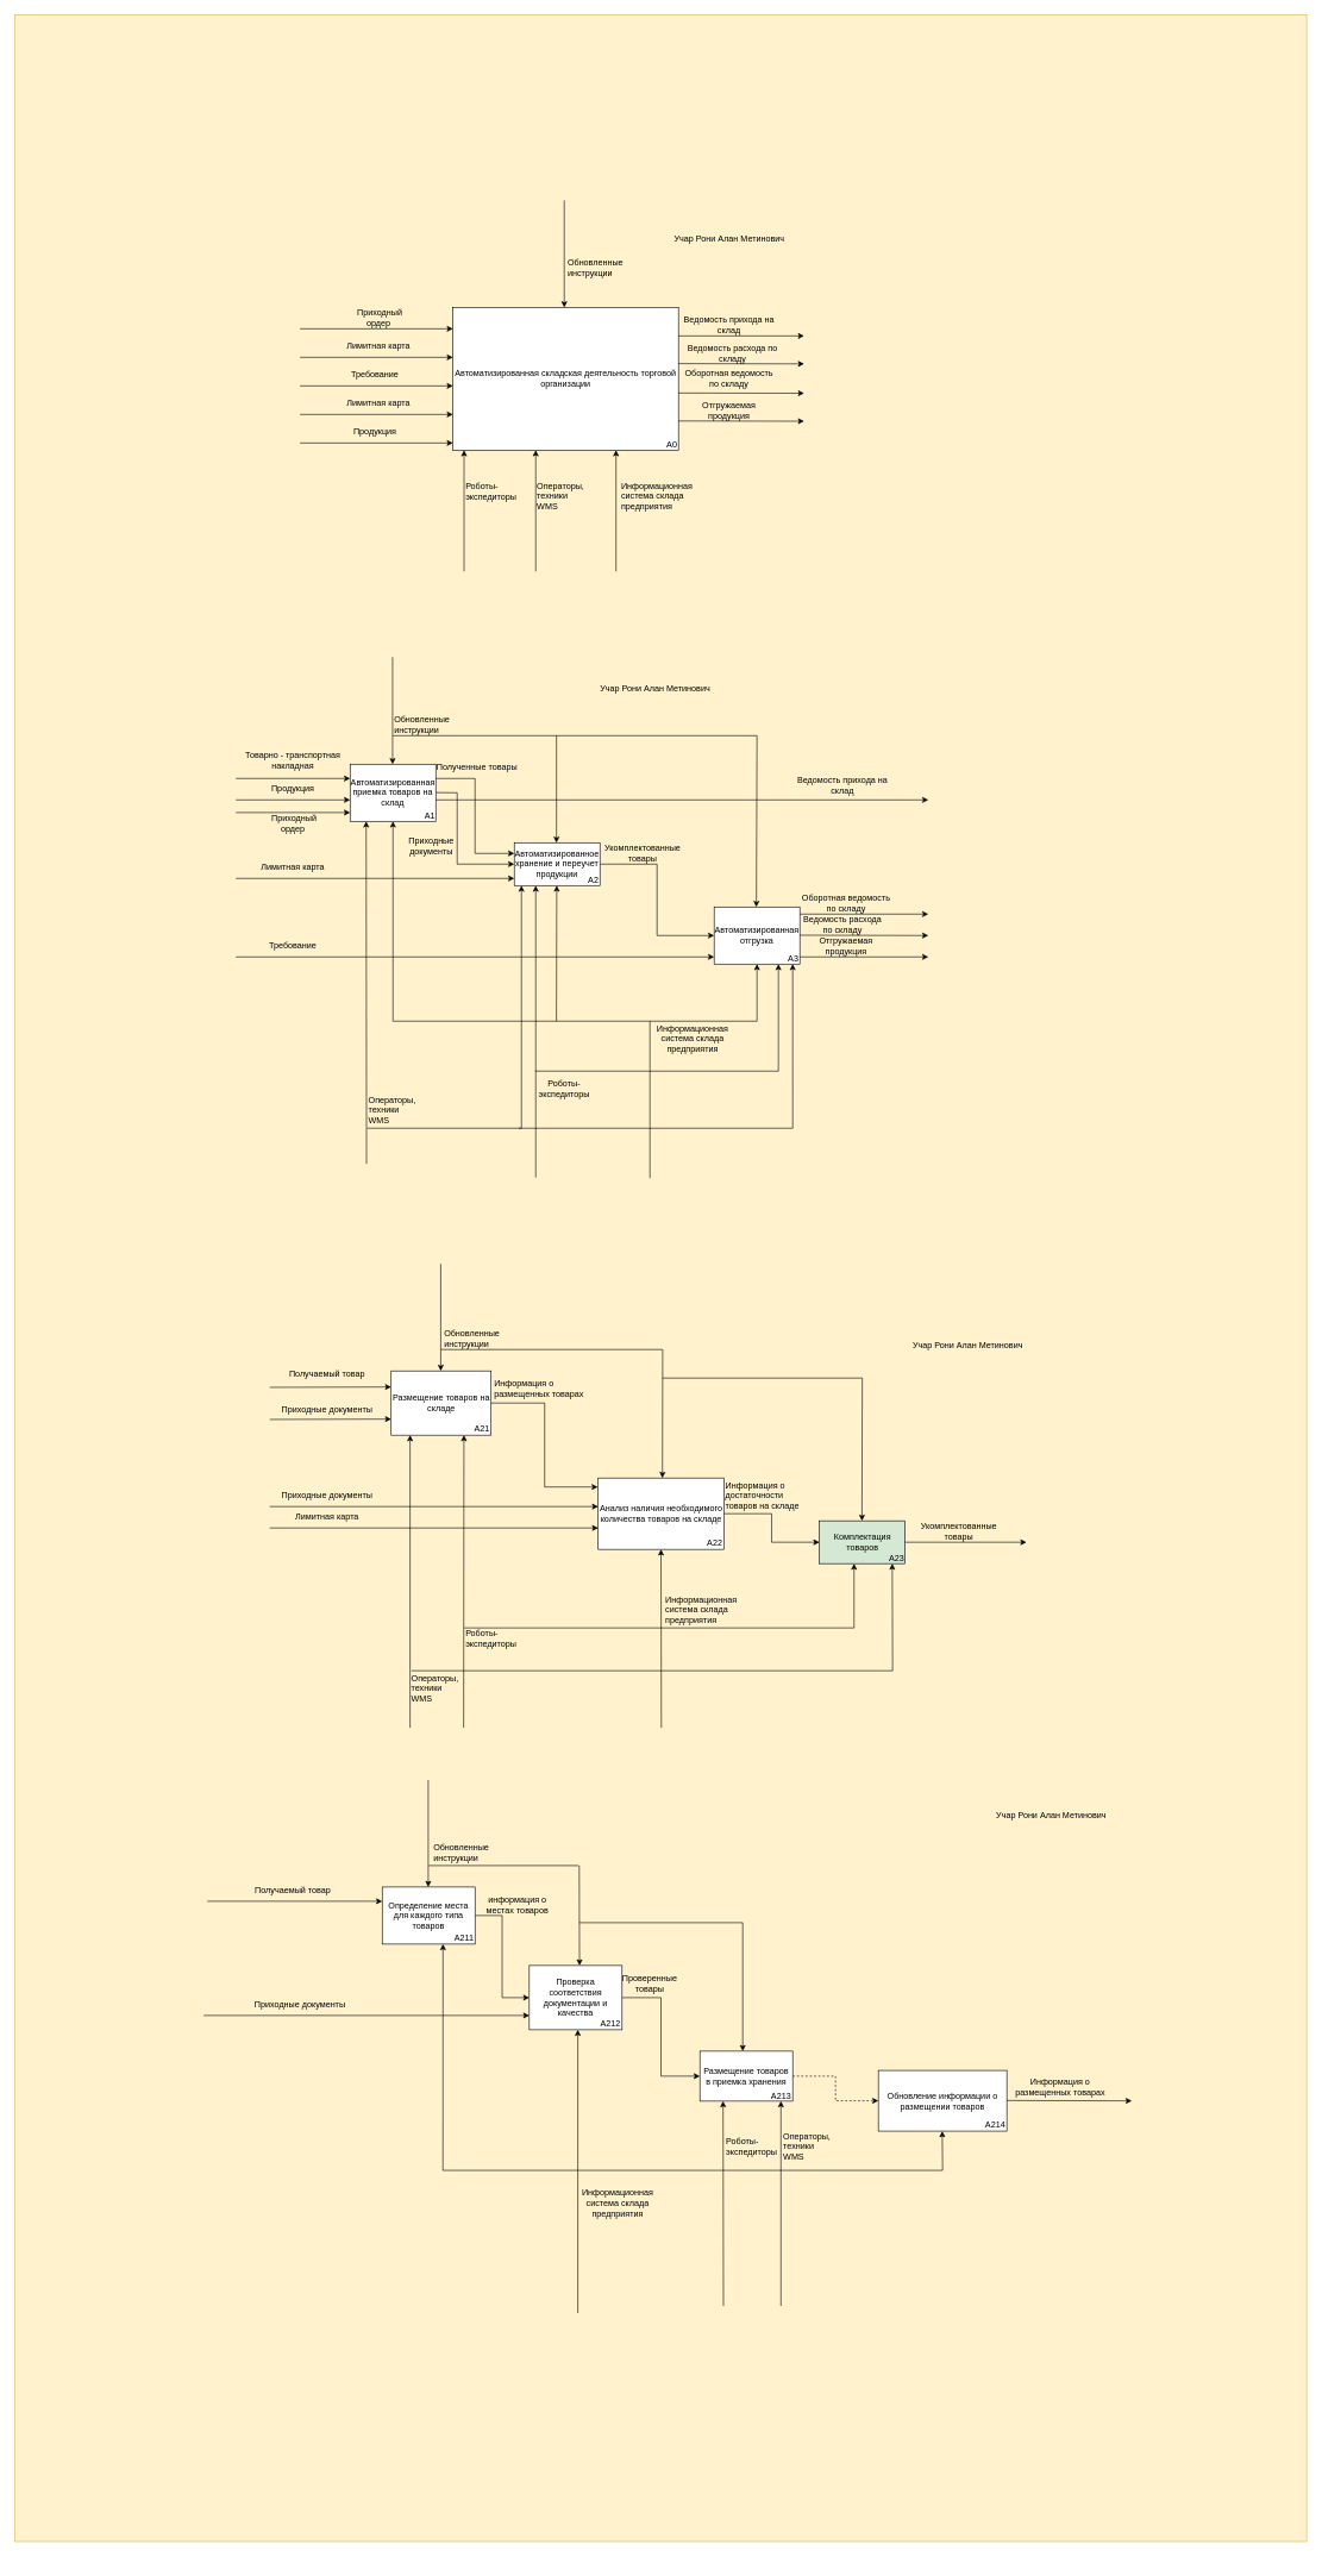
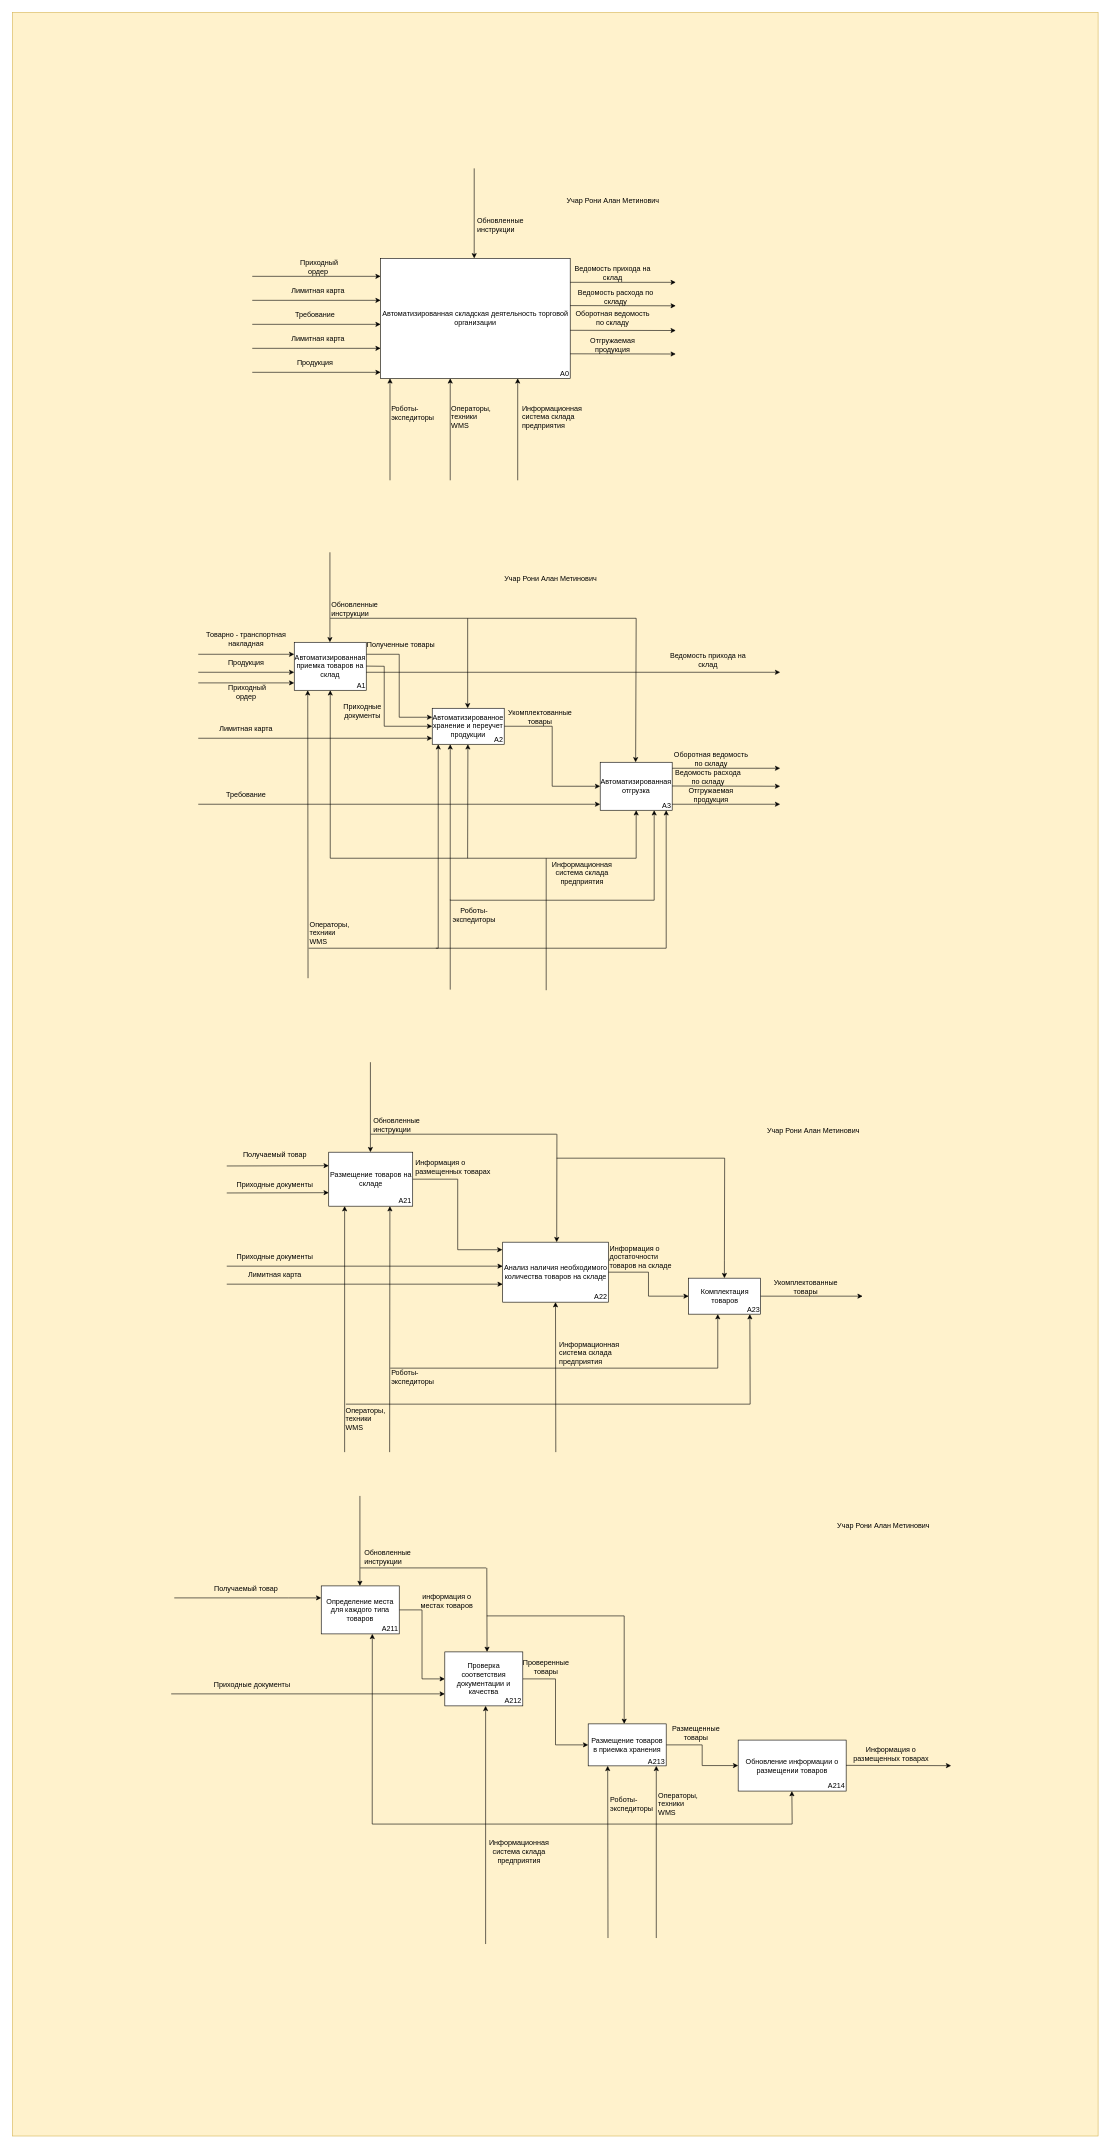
- <mxCell id="86" value="Комплектация товаров" style="rounded=0;whiteSpace=wrap;html=1;fillColor=#d5e8d4;" parent="1" vertex="1"><mxGeometry x="1147.5" y="2130" width="120" height="60" as="geometry" /></mxCell>
+ <mxCell id="86" value="Комплектация товаров" style="rounded=0;whiteSpace=wrap;html=1;" parent="1" vertex="1"><mxGeometry x="1147.5" y="2130" width="120" height="60" as="geometry" /></mxCell>
- <mxCell id="120" value="информация о местах товаров" style="text;html=1;align=center;verticalAlign=middle;whiteSpace=wrap;rounded=0;" parent="1" vertex="1"><mxGeometry x="670" y="2653" width="109" height="30" as="geometry" /></mxCell>
+ <mxCell id="120" value="информация о местах товаров" style="text;html=1;align=center;verticalAlign=middle;whiteSpace=wrap;rounded=0;" parent="1" vertex="1"><mxGeometry x="690" y="2653" width="109" height="30" as="geometry" /></mxCell>
+ <mxCell id="121" value="Размещенные товары" style="text;html=1;align=center;verticalAlign=middle;whiteSpace=wrap;rounded=0;" parent="1" vertex="1"><mxGeometry x="1130" y="2873" width="60" height="30" as="geometry" /></mxCell>
- <mxCell id="96" style="edgeStyle=orthogonalEdgeStyle;rounded=0;orthogonalLoop=1;jettySize=auto;html=1;exitX=1;exitY=0.5;exitDx=0;exitDy=0;entryX=0;entryY=0.5;entryDx=0;entryDy=0;dashed=1;" parent="1" source="97" target="112" edge="1"><mxGeometry relative="1" as="geometry" /></mxCell>
+ <mxCell id="96" style="edgeStyle=orthogonalEdgeStyle;rounded=0;orthogonalLoop=1;jettySize=auto;html=1;exitX=1;exitY=0.5;exitDx=0;exitDy=0;entryX=0;entryY=0.5;entryDx=0;entryDy=0;" parent="1" source="97" target="112" edge="1"><mxGeometry relative="1" as="geometry" /></mxCell>
